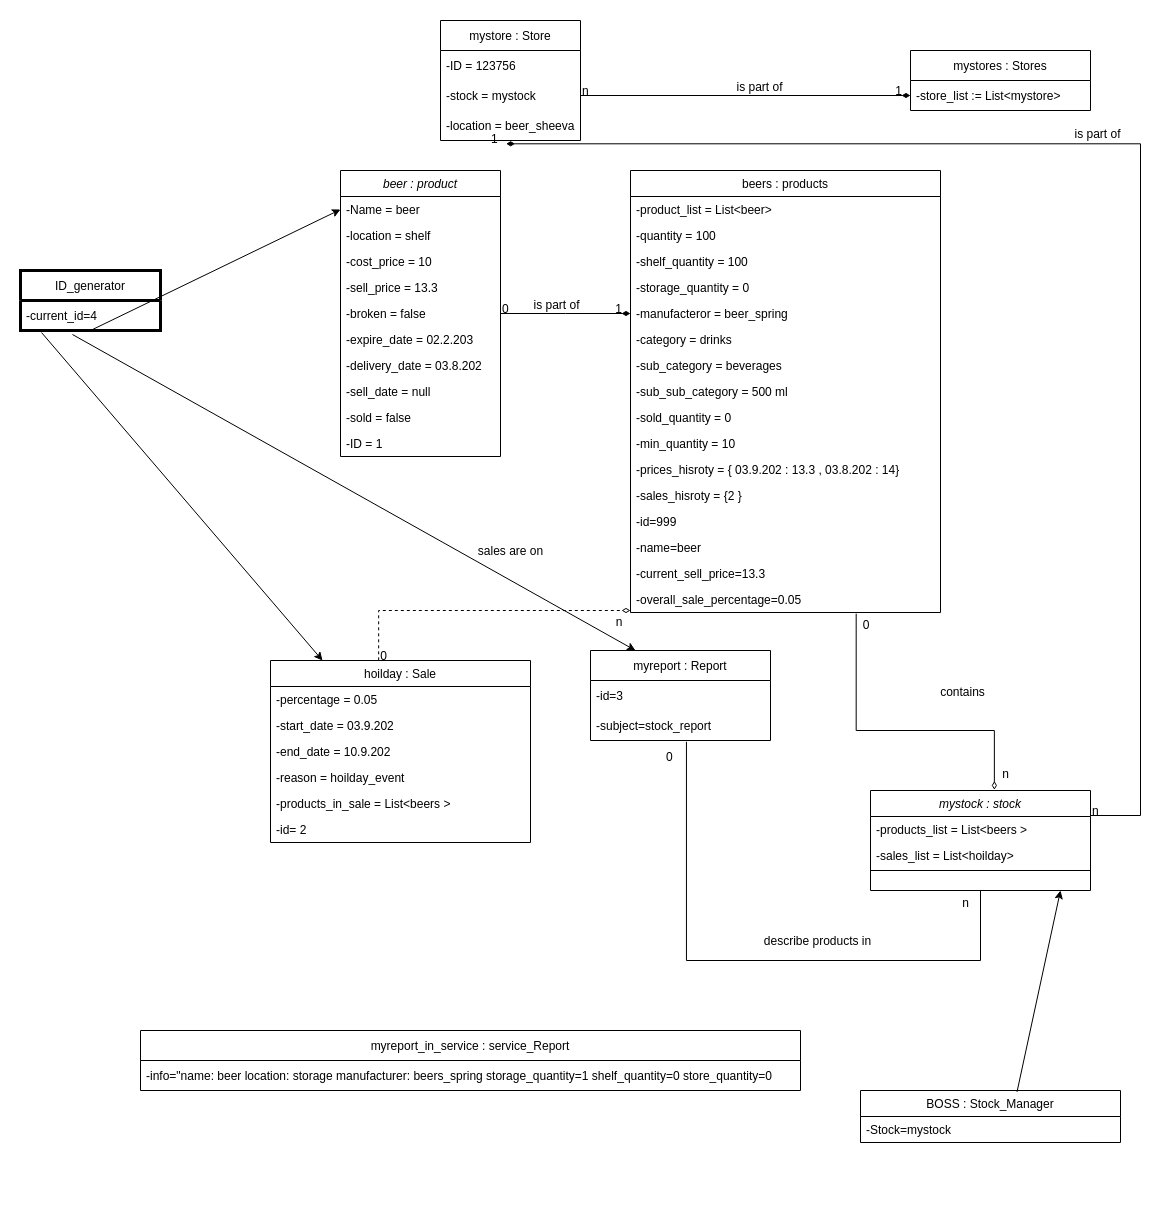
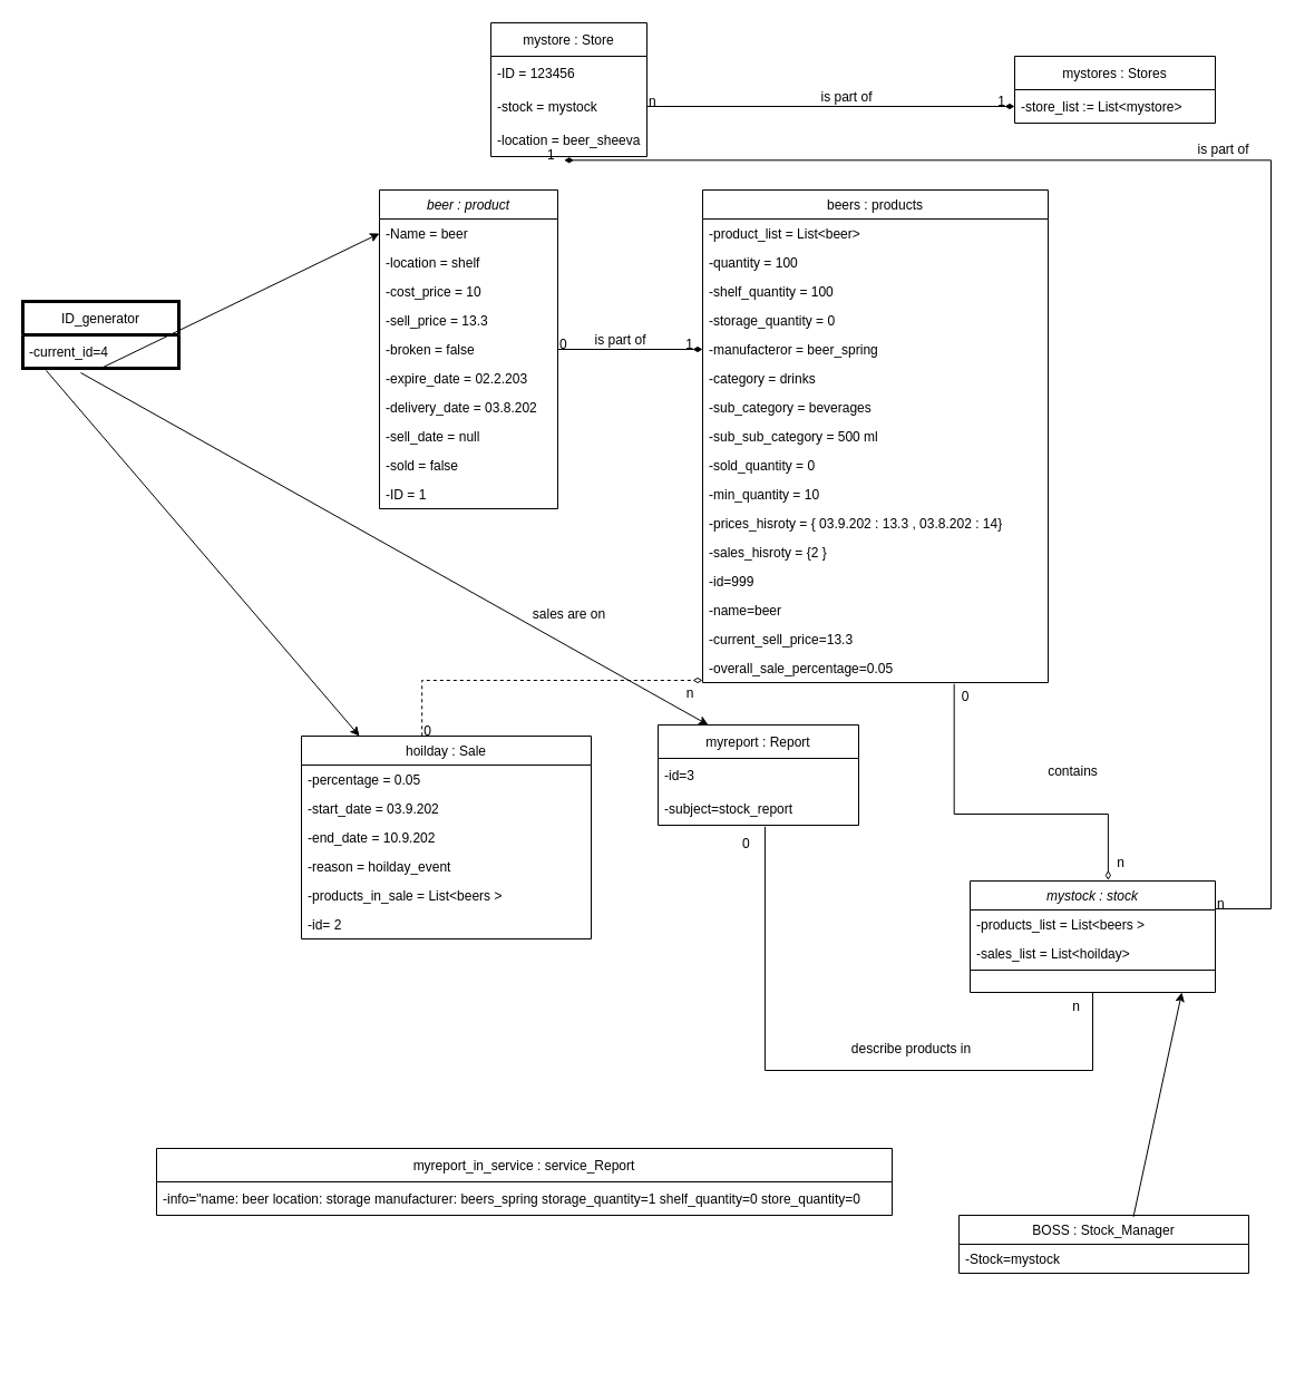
- <mxCell id="37" value="-ID = 123756" style="text;strokeColor=none;fillColor=none;align=left;verticalAlign=middle;spacingLeft=4;spacingRight=4;overflow=hidden;points=[[0,0.5],[1,0.5]];portConstraint=eastwest;rotatable=0;" parent="36" vertex="1"><mxGeometry y="30" width="140" height="30" as="geometry" /></mxCell>
+ <mxCell id="37" value="-ID = 123456" style="text;strokeColor=none;fillColor=none;align=left;verticalAlign=middle;spacingLeft=4;spacingRight=4;overflow=hidden;points=[[0,0.5],[1,0.5]];portConstraint=eastwest;rotatable=0;" parent="36" vertex="1"><mxGeometry y="30" width="140" height="30" as="geometry" /></mxCell>
